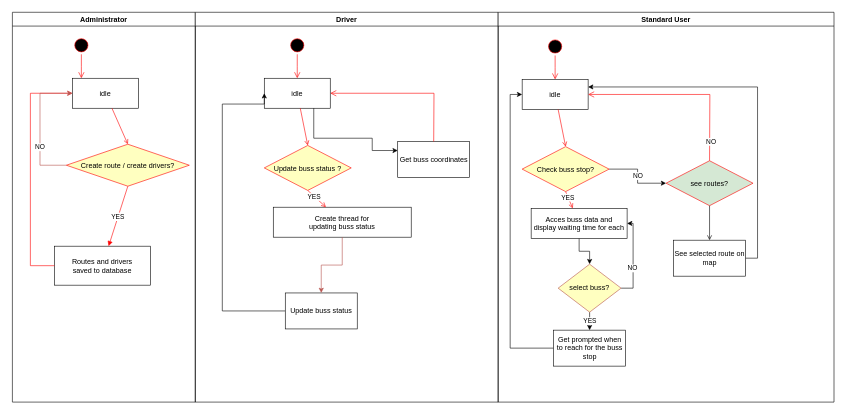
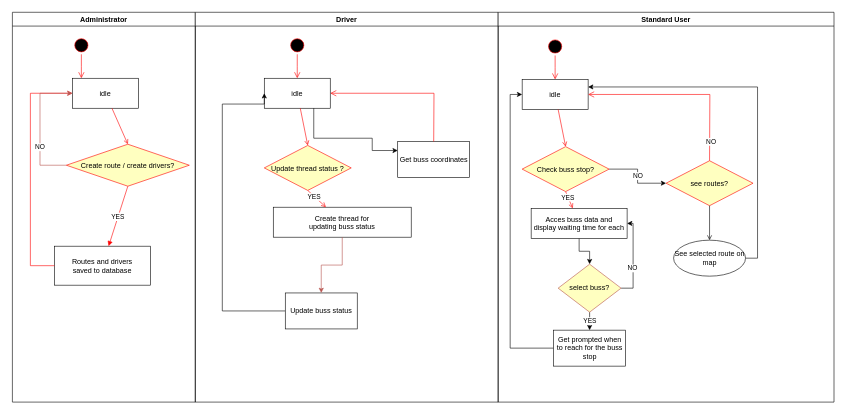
- <mxCell id="21" value="Update buss status ?" style="rhombus;fillColor=#ffffc0;strokeColor=#ff0000;" vertex="1" parent="13"><mxGeometry x="115" y="222" width="145" height="75" as="geometry" /></mxCell>
+ <mxCell id="21" value="Update thread status ?" style="rhombus;fillColor=#ffffc0;strokeColor=#ff0000;" vertex="1" parent="13"><mxGeometry x="115" y="222" width="145" height="75" as="geometry" /></mxCell>
- <mxCell id="35" value="see routes?" style="rhombus;fillColor=#d5e8d4;strokeColor=#ff0000;" vertex="1" parent="22"><mxGeometry x="280" y="247.5" width="145" height="75" as="geometry" /></mxCell>
+ <mxCell id="35" value="see routes?" style="rhombus;fillColor=#ffffc0;strokeColor=#ff0000;" vertex="1" parent="22"><mxGeometry x="280" y="247.5" width="145" height="75" as="geometry" /></mxCell>
- <mxCell id="38" value="See selected route on map" style="whiteSpace=wrap;html=1;" vertex="1" parent="22"><mxGeometry x="292.5" y="380" width="120" height="60" as="geometry" /></mxCell>
+ <mxCell id="38" value="See selected route on map" style="ellipse;whiteSpace=wrap;html=1;" vertex="1" parent="22"><mxGeometry x="292.5" y="380" width="120" height="60" as="geometry" /></mxCell>
